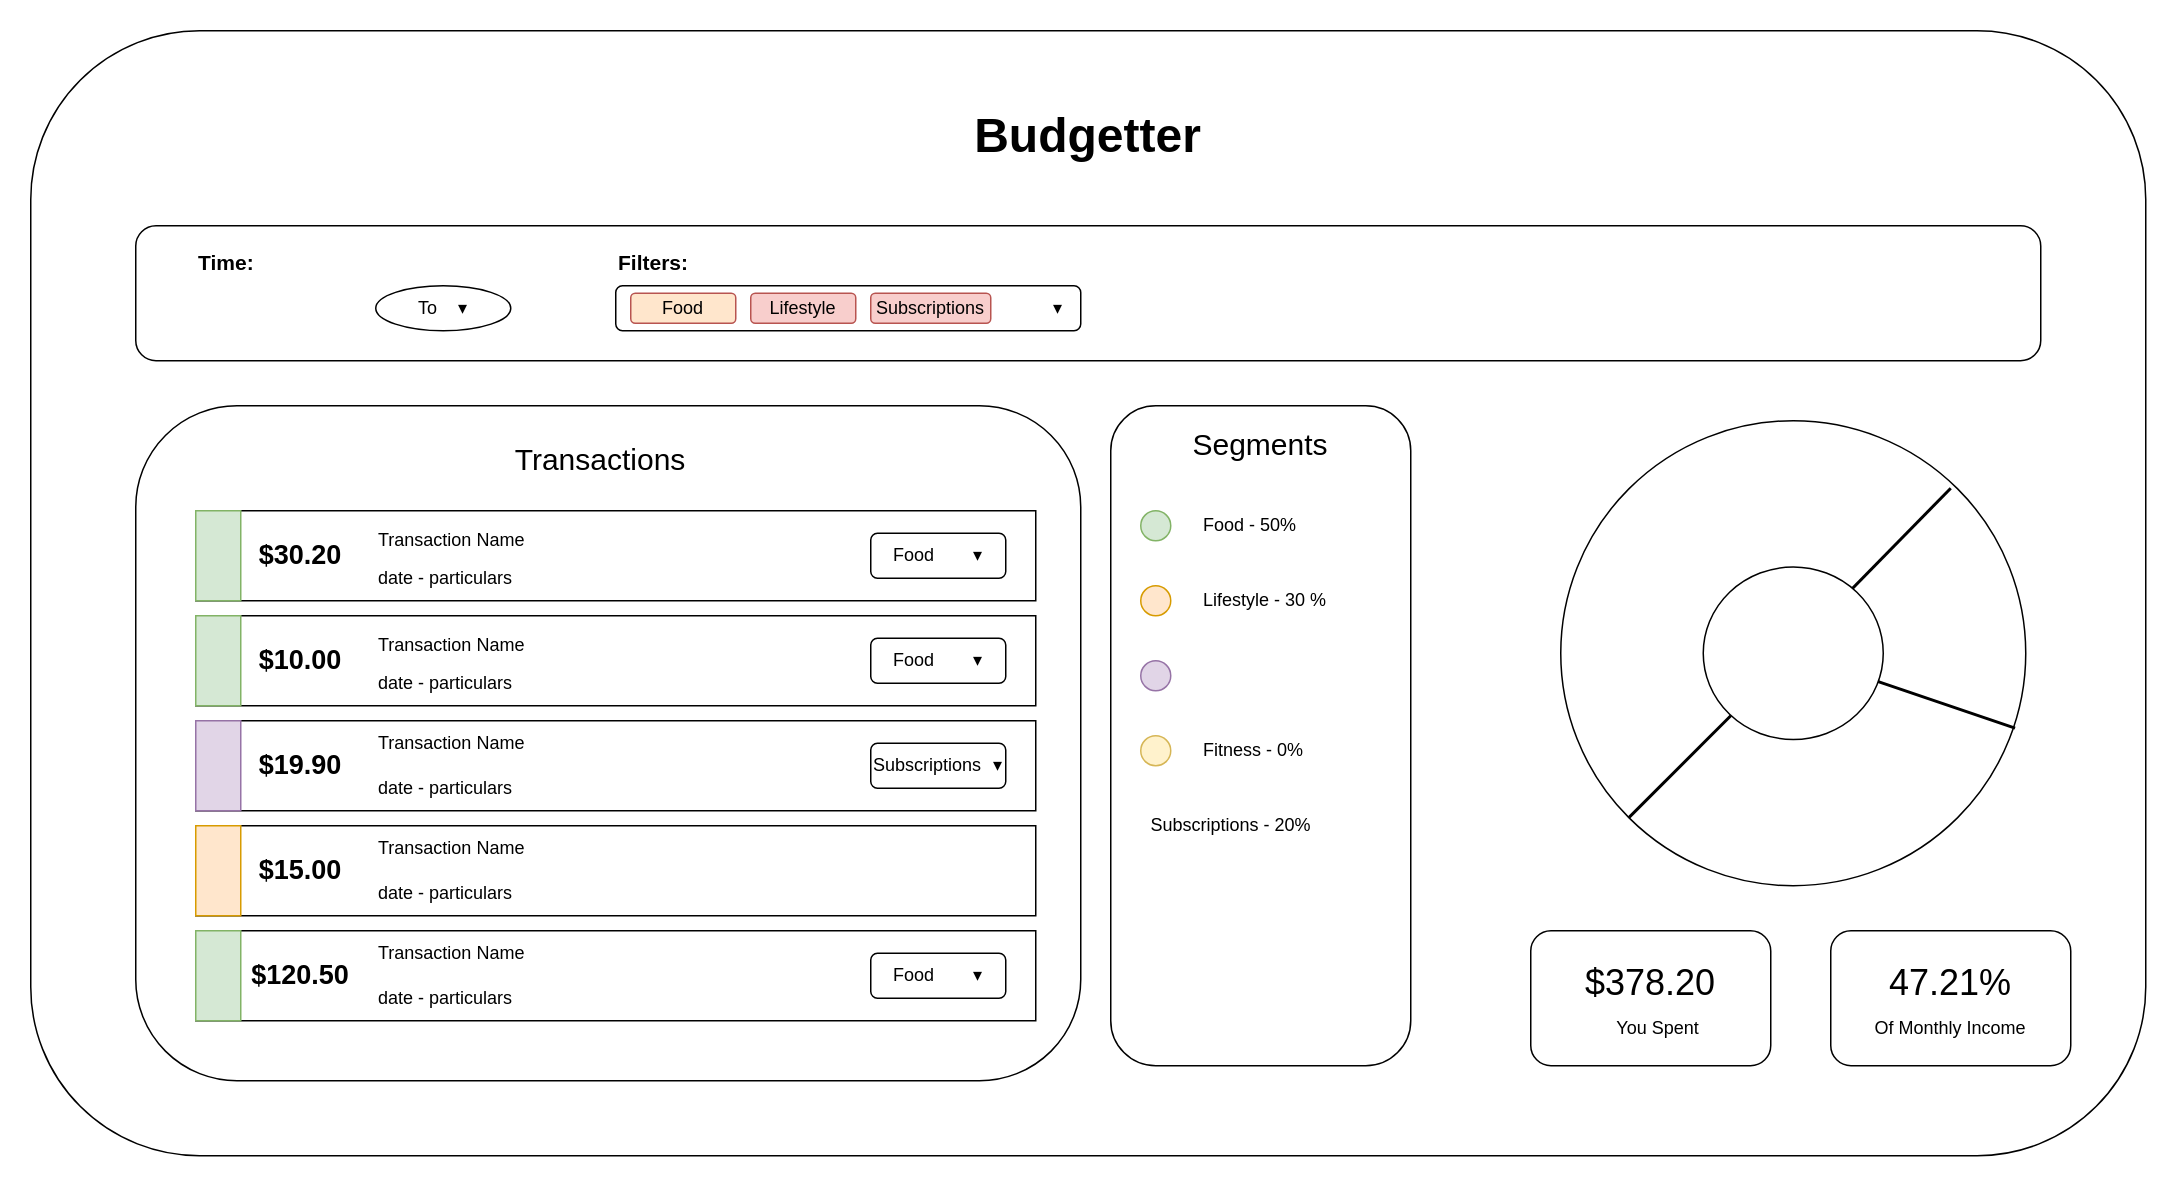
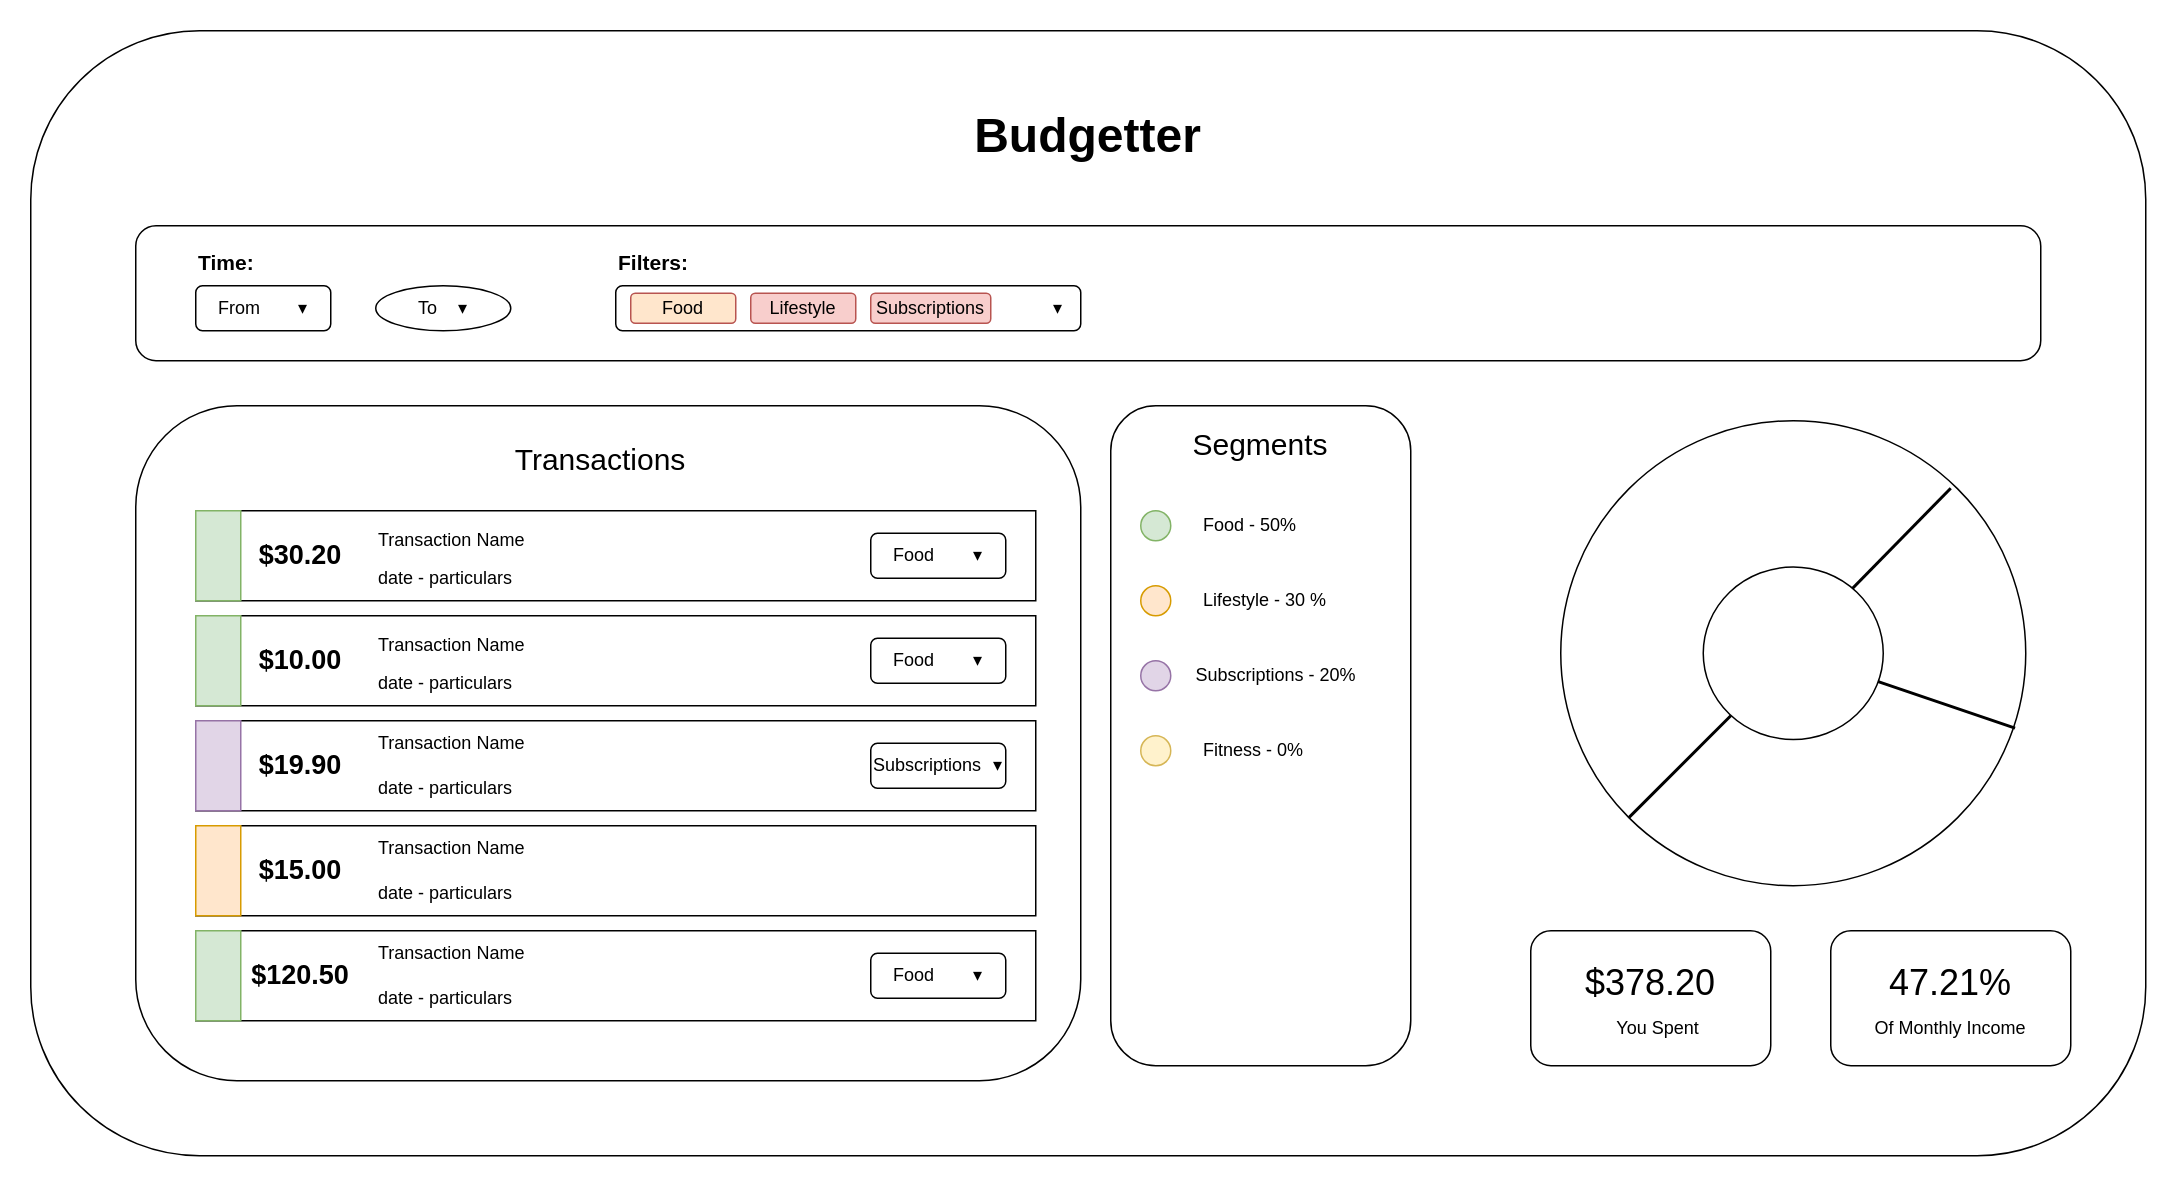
+ <mxCell id="58" value="From&lt;span style=&quot;white-space: pre;&quot;&gt;&#09;▾&lt;/span&gt;" style="rounded=1;whiteSpace=wrap;html=1;" vertex="1" parent="1"><mxGeometry x="130" y="190" width="90" height="30" as="geometry" /></mxCell>
- <mxCell id="27" value="Subscriptions - 20%" style="text;html=1;align=left;verticalAlign=middle;whiteSpace=wrap;rounded=0;" vertex="1" parent="1"><mxGeometry x="765" y="535" width="120" height="30" as="geometry" /></mxCell>
+ <mxCell id="27" value="Subscriptions - 20%" style="text;html=1;align=left;verticalAlign=middle;whiteSpace=wrap;rounded=0;" vertex="1" parent="1"><mxGeometry x="795" y="435" width="120" height="30" as="geometry" /></mxCell>
